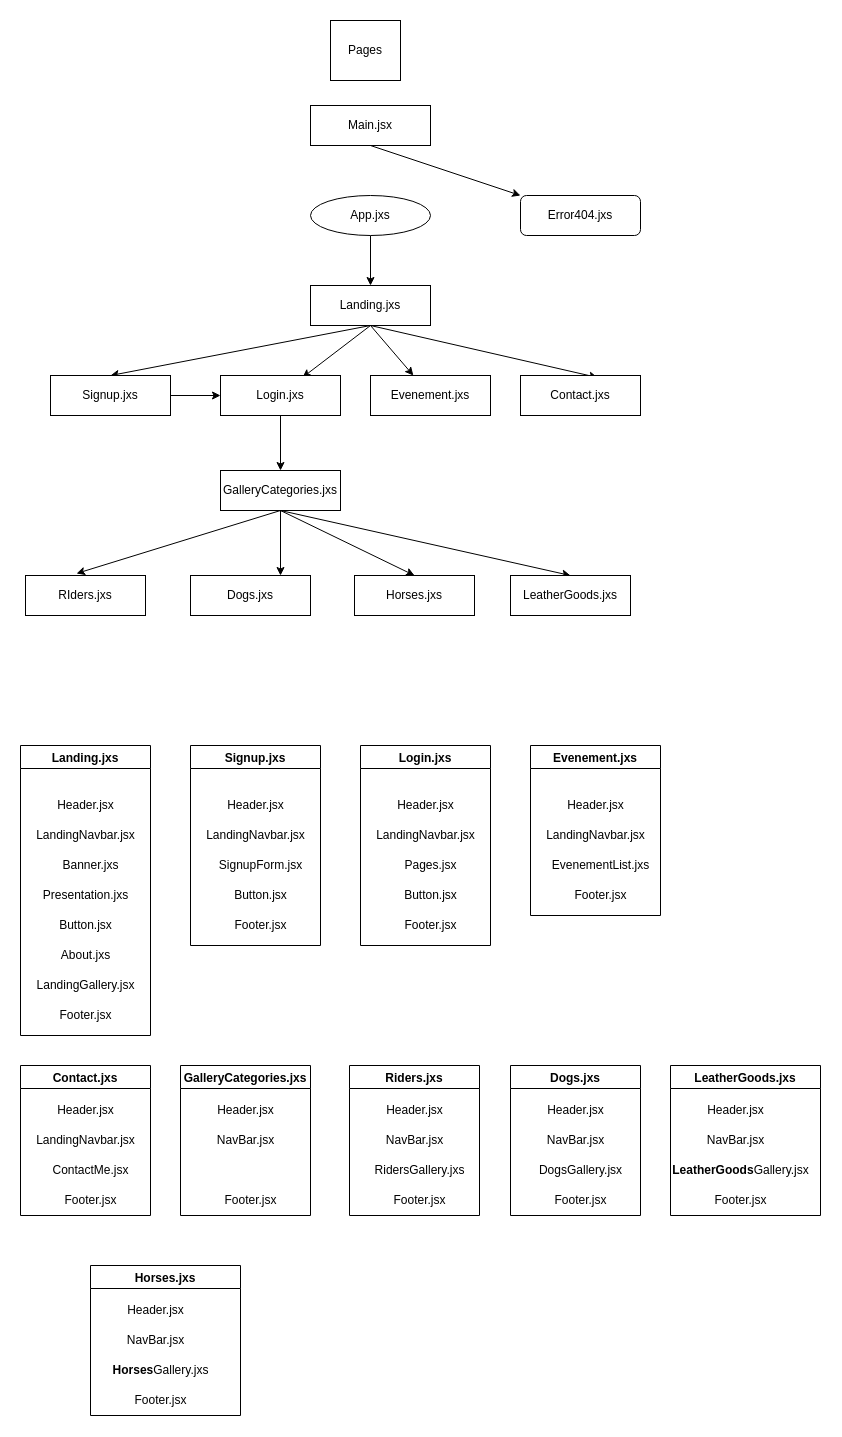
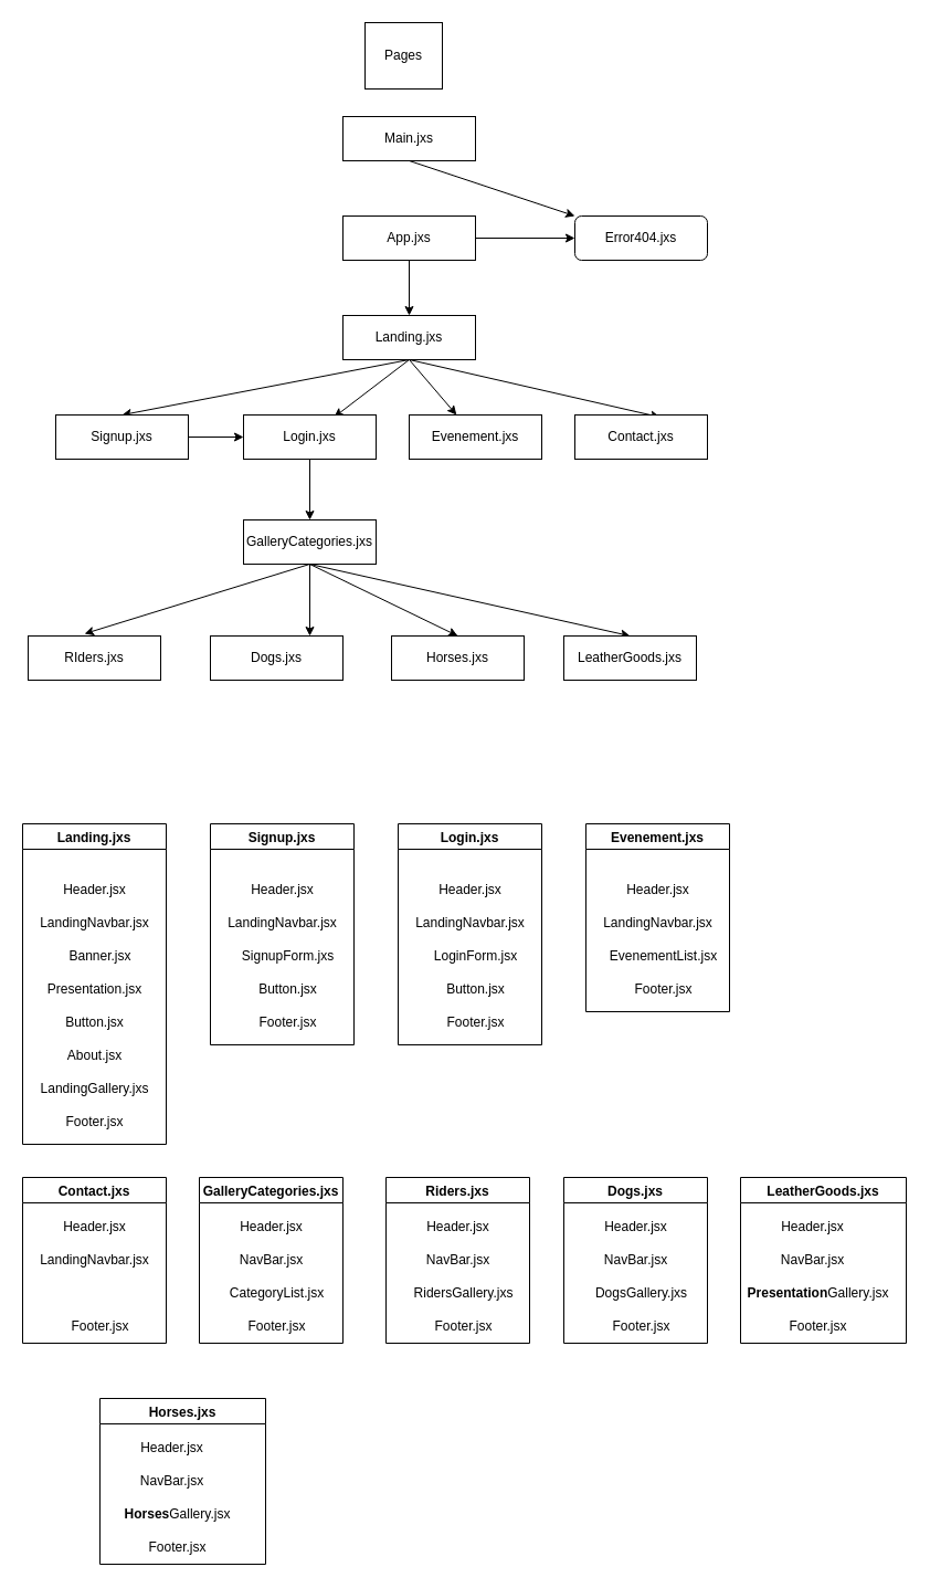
- <mxCell id="4" value="Main.jsx&lt;br&gt;" style="rounded=0;whiteSpace=wrap;html=1;" vertex="1" parent="1"><mxGeometry x="310" y="105" width="120" height="40" as="geometry" /></mxCell>
+ <mxCell id="4" value="Main.jxs&lt;br&gt;" style="rounded=0;whiteSpace=wrap;html=1;" vertex="1" parent="1"><mxGeometry x="310" y="105" width="120" height="40" as="geometry" /></mxCell>
- <mxCell id="7" value="App.jxs" style="ellipse;whiteSpace=wrap;html=1;" vertex="1" parent="1"><mxGeometry x="310" y="195" width="120" height="40" as="geometry" /></mxCell>
+ <mxCell id="7" value="App.jxs" style="rounded=0;whiteSpace=wrap;html=1;" vertex="1" parent="1"><mxGeometry x="310" y="195" width="120" height="40" as="geometry" /></mxCell>
+ <mxCell id="6" style="edgeStyle=none;html=1;exitX=1;exitY=0.5;exitDx=0;exitDy=0;entryX=0;entryY=0.5;entryDx=0;entryDy=0;" edge="1" parent="1" source="7" target="13"><mxGeometry relative="1" as="geometry" /></mxCell>
- <mxCell id="31" value="Banner.jxs" style="text;html=1;align=center;verticalAlign=middle;resizable=0;points=[];autosize=1;strokeColor=none;fillColor=none;" vertex="1" parent="29"><mxGeometry x="30" y="105" width="80" height="30" as="geometry" /></mxCell>
+ <mxCell id="31" value="Banner.jsx" style="text;html=1;align=center;verticalAlign=middle;resizable=0;points=[];autosize=1;strokeColor=none;fillColor=none;" vertex="1" parent="29"><mxGeometry x="30" y="105" width="80" height="30" as="geometry" /></mxCell>
- <mxCell id="40" value="SignupForm.jsx" style="text;html=1;align=center;verticalAlign=middle;resizable=0;points=[];autosize=1;strokeColor=none;fillColor=none;" vertex="1" parent="38"><mxGeometry x="15" y="105" width="110" height="30" as="geometry" /></mxCell>
+ <mxCell id="40" value="SignupForm.jxs" style="text;html=1;align=center;verticalAlign=middle;resizable=0;points=[];autosize=1;strokeColor=none;fillColor=none;" vertex="1" parent="38"><mxGeometry x="15" y="105" width="110" height="30" as="geometry" /></mxCell>
- <mxCell id="46" value="Pages.jsx" style="text;html=1;align=center;verticalAlign=middle;resizable=0;points=[];autosize=1;strokeColor=none;fillColor=none;" vertex="1" parent="44"><mxGeometry x="20" y="105" width="100" height="30" as="geometry" /></mxCell>
+ <mxCell id="46" value="LoginForm.jsx" style="text;html=1;align=center;verticalAlign=middle;resizable=0;points=[];autosize=1;strokeColor=none;fillColor=none;" vertex="1" parent="44"><mxGeometry x="20" y="105" width="100" height="30" as="geometry" /></mxCell>
- <mxCell id="53" value="EvenementList.jxs" style="text;html=1;align=center;verticalAlign=middle;resizable=0;points=[];autosize=1;strokeColor=none;fillColor=none;" vertex="1" parent="50"><mxGeometry x="10" y="105" width="120" height="30" as="geometry" /></mxCell>
+ <mxCell id="53" value="EvenementList.jsx" style="text;html=1;align=center;verticalAlign=middle;resizable=0;points=[];autosize=1;strokeColor=none;fillColor=none;" vertex="1" parent="50"><mxGeometry x="10" y="105" width="120" height="30" as="geometry" /></mxCell>
- <mxCell id="33" value="Presentation.jxs" style="text;html=1;align=center;verticalAlign=middle;resizable=0;points=[];autosize=1;strokeColor=none;fillColor=none;" vertex="1" parent="29"><mxGeometry x="10" y="135" width="110" height="30" as="geometry" /></mxCell>
+ <mxCell id="33" value="Presentation.jsx" style="text;html=1;align=center;verticalAlign=middle;resizable=0;points=[];autosize=1;strokeColor=none;fillColor=none;" vertex="1" parent="29"><mxGeometry x="10" y="135" width="110" height="30" as="geometry" /></mxCell>
- <mxCell id="35" value="About.jxs" style="text;html=1;align=center;verticalAlign=middle;resizable=0;points=[];autosize=1;strokeColor=none;fillColor=none;" vertex="1" parent="29"><mxGeometry x="30" y="195" width="70" height="30" as="geometry" /></mxCell>
+ <mxCell id="35" value="About.jsx" style="text;html=1;align=center;verticalAlign=middle;resizable=0;points=[];autosize=1;strokeColor=none;fillColor=none;" vertex="1" parent="29"><mxGeometry x="30" y="195" width="70" height="30" as="geometry" /></mxCell>
- <mxCell id="36" value="LandingGallery.jsx" style="text;html=1;align=center;verticalAlign=middle;resizable=0;points=[];autosize=1;strokeColor=none;fillColor=none;" vertex="1" parent="29"><mxGeometry x="5" y="225" width="120" height="30" as="geometry" /></mxCell>
+ <mxCell id="36" value="LandingGallery.jxs" style="text;html=1;align=center;verticalAlign=middle;resizable=0;points=[];autosize=1;strokeColor=none;fillColor=none;" vertex="1" parent="29"><mxGeometry x="5" y="225" width="120" height="30" as="geometry" /></mxCell>
- <mxCell id="58" value="ContactMe.jsx" style="text;html=1;align=center;verticalAlign=middle;resizable=0;points=[];autosize=1;strokeColor=none;fillColor=none;" vertex="1" parent="55"><mxGeometry x="20" y="90" width="100" height="30" as="geometry" /></mxCell>
+ <mxCell id="63" value="CategoryList.jsx" style="text;html=1;align=center;verticalAlign=middle;resizable=0;points=[];autosize=1;strokeColor=none;fillColor=none;" vertex="1" parent="60"><mxGeometry x="15" y="90" width="110" height="30" as="geometry" /></mxCell>
- <mxCell id="73" value="DogsGallery.jsx" style="text;html=1;align=center;verticalAlign=middle;resizable=0;points=[];autosize=1;strokeColor=none;fillColor=none;" vertex="1" parent="70"><mxGeometry x="15" y="90" width="110" height="30" as="geometry" /></mxCell>
+ <mxCell id="73" value="DogsGallery.jxs" style="text;html=1;align=center;verticalAlign=middle;resizable=0;points=[];autosize=1;strokeColor=none;fillColor=none;" vertex="1" parent="70"><mxGeometry x="15" y="90" width="110" height="30" as="geometry" /></mxCell>
- <mxCell id="78" value="&lt;span style=&quot;font-weight: 700;&quot;&gt;LeatherGoods&lt;/span&gt;Gallery.jsx" style="text;html=1;align=center;verticalAlign=middle;resizable=0;points=[];autosize=1;strokeColor=none;fillColor=none;" vertex="1" parent="75"><mxGeometry x="-10" y="90" width="160" height="30" as="geometry" /></mxCell>
+ <mxCell id="78" value="&lt;span style=&quot;font-weight: 700;&quot;&gt;Presentation&lt;/span&gt;Gallery.jsx" style="text;html=1;align=center;verticalAlign=middle;resizable=0;points=[];autosize=1;strokeColor=none;fillColor=none;" vertex="1" parent="75"><mxGeometry x="-10" y="90" width="160" height="30" as="geometry" /></mxCell>
- <mxCell id="83" value="&lt;b&gt;Horses&lt;/b&gt;Gallery.jxs" style="text;html=1;align=center;verticalAlign=middle;resizable=0;points=[];autosize=1;strokeColor=none;fillColor=none;" vertex="1" parent="80"><mxGeometry x="10" y="90" width="120" height="30" as="geometry" /></mxCell>
+ <mxCell id="83" value="&lt;b&gt;Horses&lt;/b&gt;Gallery.jsx" style="text;html=1;align=center;verticalAlign=middle;resizable=0;points=[];autosize=1;strokeColor=none;fillColor=none;" vertex="1" parent="80"><mxGeometry x="10" y="90" width="120" height="30" as="geometry" /></mxCell>
